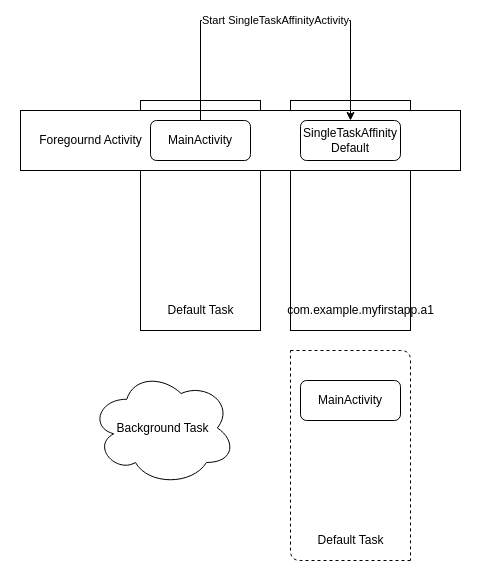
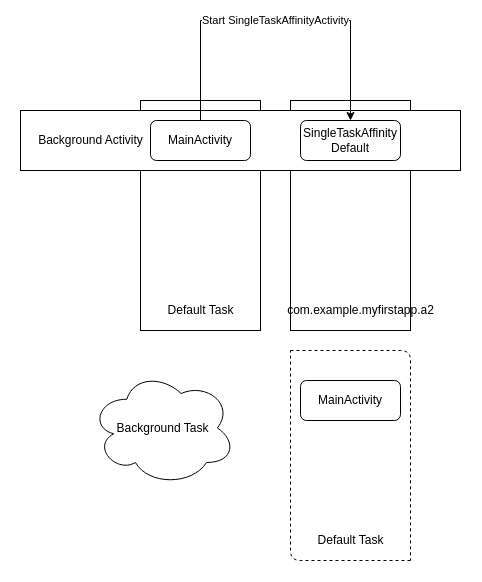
- <mxCell id="9" value="Foregournd Activity" style="text;html=1;align=center;verticalAlign=middle;resizable=0;points=[];autosize=1;" vertex="1" parent="1"><mxGeometry x="30" y="130" width="120" height="20" as="geometry" /></mxCell>
+ <mxCell id="9" value="Background Activity" style="text;html=1;align=center;verticalAlign=middle;resizable=0;points=[];autosize=1;" vertex="1" parent="1"><mxGeometry x="30" y="130" width="120" height="20" as="geometry" /></mxCell>
- <mxCell id="11" value="com.example.myfirstapp.a1" style="text;html=1;align=center;verticalAlign=middle;resizable=0;points=[];autosize=1;" vertex="1" parent="1"><mxGeometry x="280" y="300" width="160" height="20" as="geometry" /></mxCell>
+ <mxCell id="11" value="com.example.myfirstapp.a2" style="text;html=1;align=center;verticalAlign=middle;resizable=0;points=[];autosize=1;" vertex="1" parent="1"><mxGeometry x="280" y="300" width="160" height="20" as="geometry" /></mxCell>
